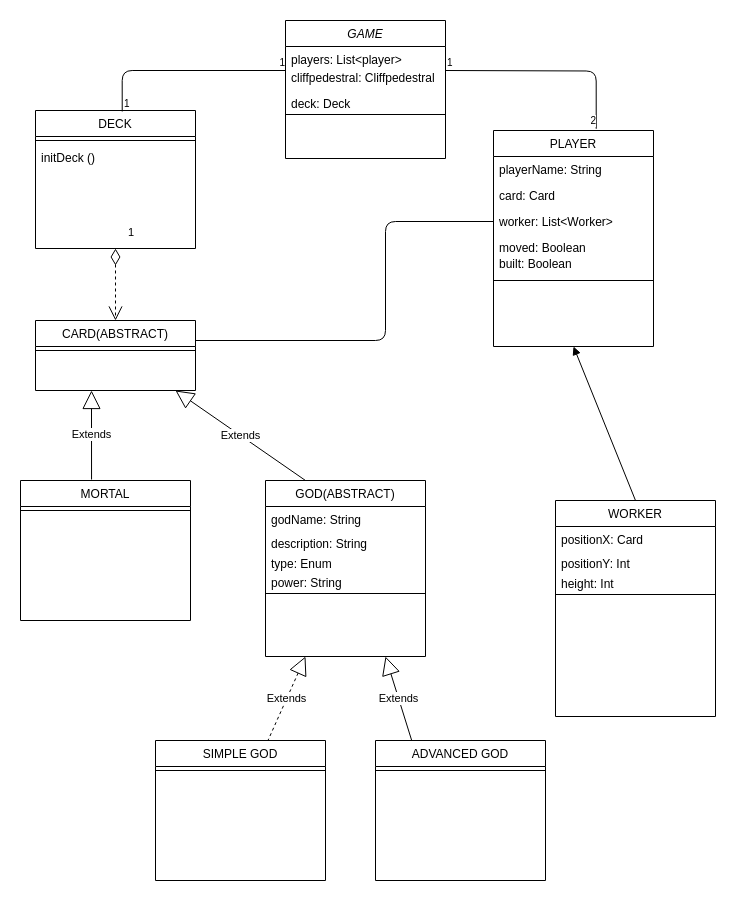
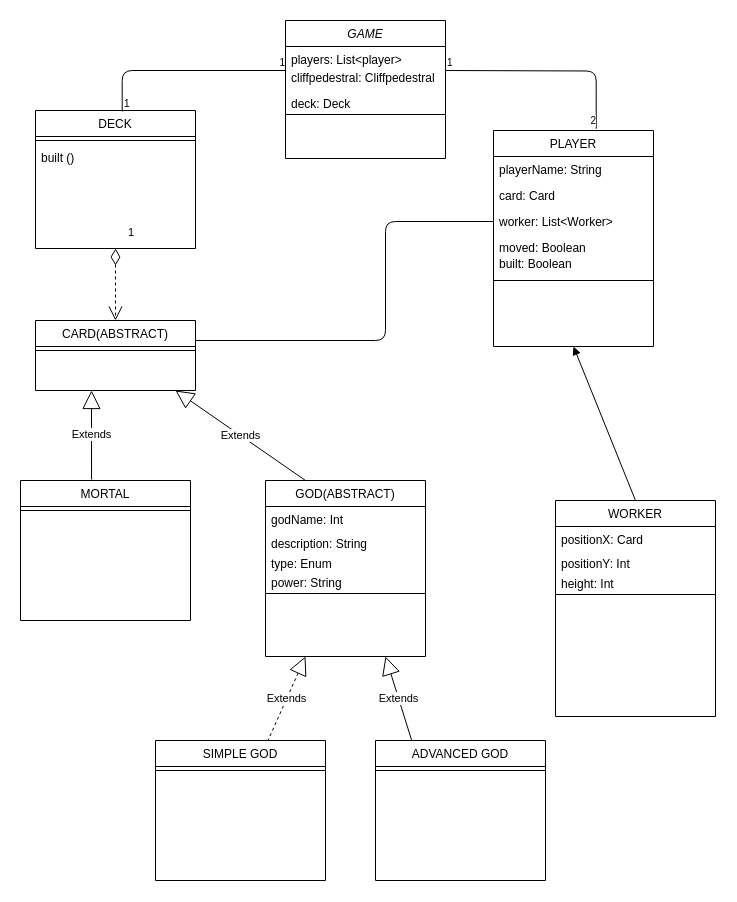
- <mxCell id="15" value="initDeck ()" style="text;align=left;verticalAlign=top;spacingLeft=4;spacingRight=4;overflow=hidden;rotatable=0;points=[[0,0.5],[1,0.5]];portConstraint=eastwest;fontStyle=0" parent="13" vertex="1"><mxGeometry y="34" width="160" height="26" as="geometry" /></mxCell>
+ <mxCell id="15" value="built ()" style="text;align=left;verticalAlign=top;spacingLeft=4;spacingRight=4;overflow=hidden;rotatable=0;points=[[0,0.5],[1,0.5]];portConstraint=eastwest;fontStyle=0" parent="13" vertex="1"><mxGeometry y="34" width="160" height="26" as="geometry" /></mxCell>
- <mxCell id="20" value="godName: String&#10;&#10;" style="text;align=left;verticalAlign=top;spacingLeft=4;spacingRight=4;overflow=hidden;rotatable=0;points=[[0,0.5],[1,0.5]];portConstraint=eastwest;" parent="19" vertex="1"><mxGeometry y="26" width="160" height="24" as="geometry" /></mxCell>
+ <mxCell id="20" value="godName: Int&#10;&#10;" style="text;align=left;verticalAlign=top;spacingLeft=4;spacingRight=4;overflow=hidden;rotatable=0;points=[[0,0.5],[1,0.5]];portConstraint=eastwest;" parent="19" vertex="1"><mxGeometry y="26" width="160" height="24" as="geometry" /></mxCell>
